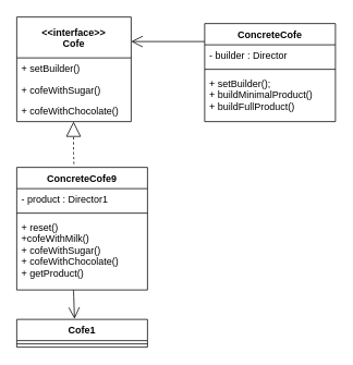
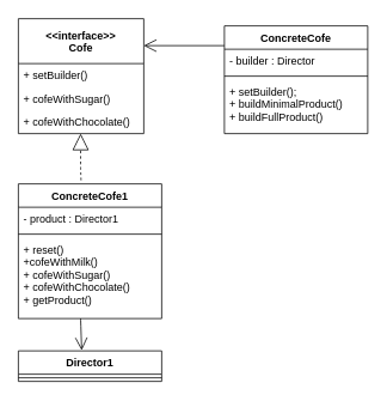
- <mxCell id="7" value="ConcreteCofe9" style="swimlane;fontStyle=1;align=center;verticalAlign=top;childLayout=stackLayout;horizontal=1;startSize=26;horizontalStack=0;resizeParent=1;resizeParentMax=0;resizeLast=0;collapsible=1;marginBottom=0;" parent="1" vertex="1"><mxGeometry x="20" y="204" width="160" height="150" as="geometry" /></mxCell>
+ <mxCell id="7" value="ConcreteCofe1" style="swimlane;fontStyle=1;align=center;verticalAlign=top;childLayout=stackLayout;horizontal=1;startSize=26;horizontalStack=0;resizeParent=1;resizeParentMax=0;resizeLast=0;collapsible=1;marginBottom=0;" parent="1" vertex="1"><mxGeometry x="20" y="204" width="160" height="150" as="geometry" /></mxCell>
- <mxCell id="11" value="Cofe1" style="swimlane;fontStyle=1;align=center;verticalAlign=top;childLayout=stackLayout;horizontal=1;startSize=26;horizontalStack=0;resizeParent=1;resizeParentMax=0;resizeLast=0;collapsible=1;marginBottom=0;" parent="1" vertex="1"><mxGeometry x="20" y="390" width="160" height="34" as="geometry" /></mxCell>
+ <mxCell id="11" value="Director1" style="swimlane;fontStyle=1;align=center;verticalAlign=top;childLayout=stackLayout;horizontal=1;startSize=26;horizontalStack=0;resizeParent=1;resizeParentMax=0;resizeLast=0;collapsible=1;marginBottom=0;" parent="1" vertex="1"><mxGeometry x="20" y="390" width="160" height="34" as="geometry" /></mxCell>
